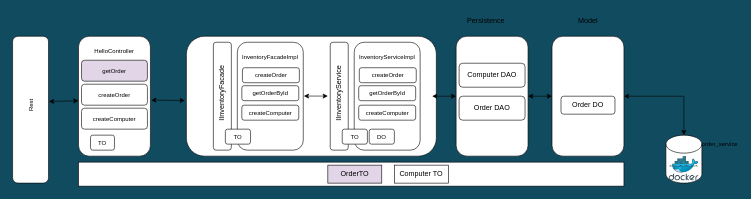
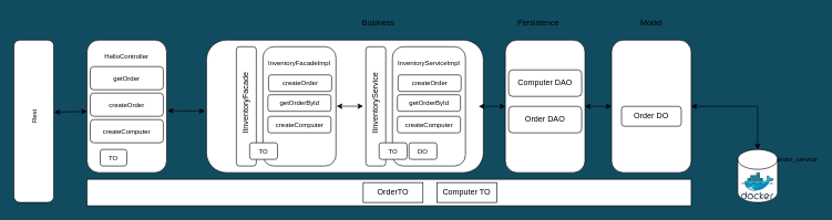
+ <mxCell id="14" value="Business" style="text;html=1;strokeColor=none;fillColor=none;align=center;verticalAlign=middle;whiteSpace=wrap;rounded=0;" vertex="1" parent="1"><mxGeometry x="538.5" y="20" width="60" height="30" as="geometry" /></mxCell>
- <mxCell id="34" value="getOrder" style="rounded=1;whiteSpace=wrap;html=1;fontSize=10;fillColor=#e1d5e7;" vertex="1" parent="1"><mxGeometry x="135" y="100" width="110" height="35" as="geometry" /></mxCell>
+ <mxCell id="34" value="getOrder" style="rounded=1;whiteSpace=wrap;html=1;fontSize=10;" vertex="1" parent="1"><mxGeometry x="135" y="100" width="110" height="35" as="geometry" /></mxCell>
- <mxCell id="3" value="OrderTO" style="rounded=0;whiteSpace=wrap;html=1;fillColor=#e1d5e7;" vertex="1" parent="1"><mxGeometry x="546" y="275" width="90" height="30" as="geometry" /></mxCell>
+ <mxCell id="3" value="OrderTO" style="rounded=0;whiteSpace=wrap;html=1;" vertex="1" parent="1"><mxGeometry x="546" y="275" width="90" height="30" as="geometry" /></mxCell>
